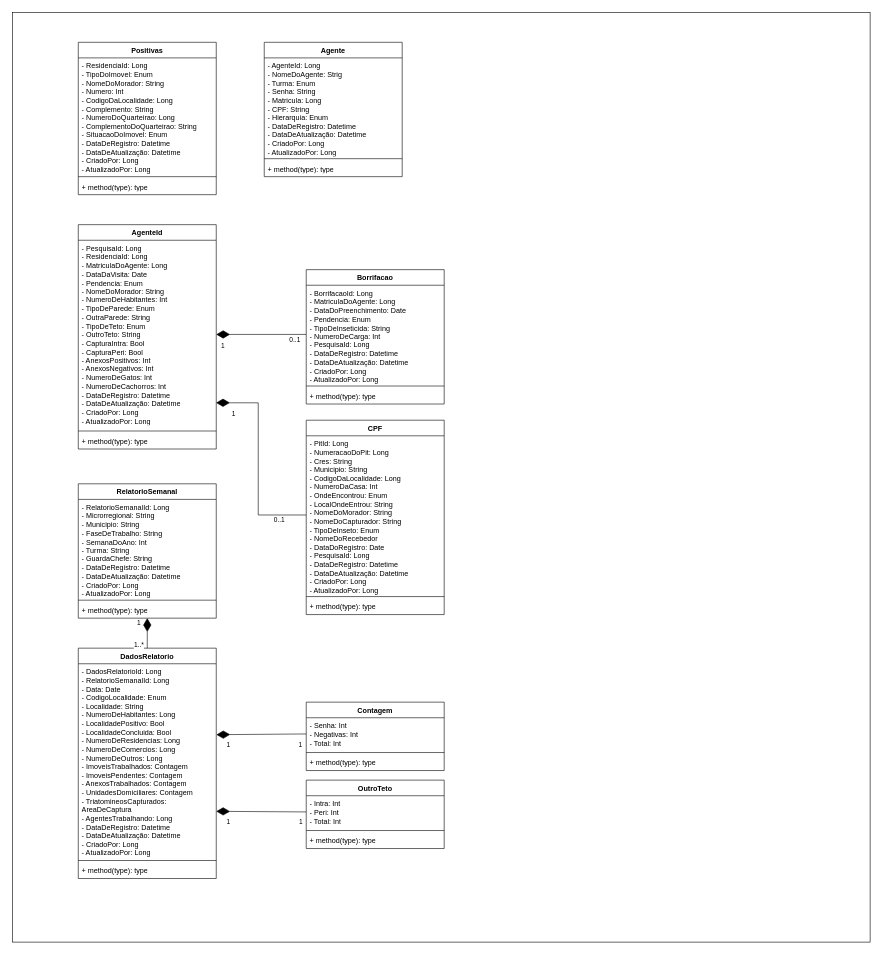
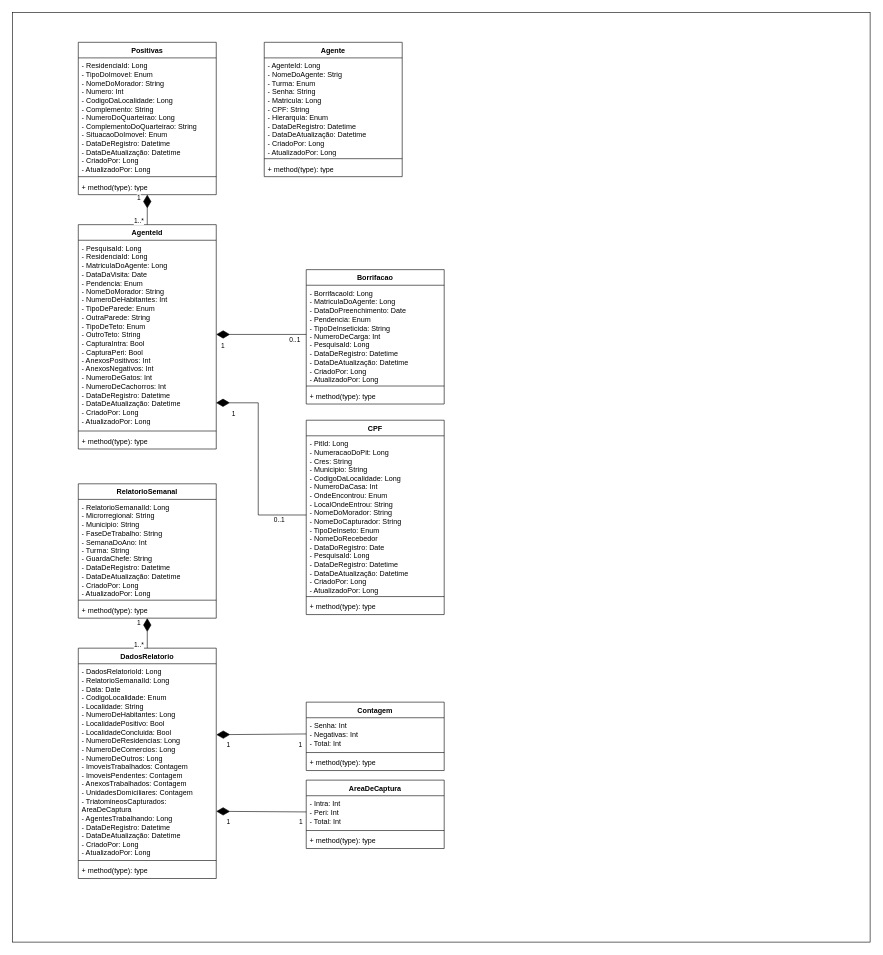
+ <mxCell id="39" value="" style="endArrow=diamondThin;html=1;rounded=0;exitX=0.5;exitY=0;exitDx=0;exitDy=0;endFill=1;endSize=20;" parent="1" source="15" target="3" edge="1"><mxGeometry width="50" height="50" relative="1" as="geometry"><mxPoint x="369" y="350" as="sourcePoint" /><mxPoint x="419" y="300" as="targetPoint" /></mxGeometry></mxCell>
+ <mxCell id="40" value="1" style="edgeLabel;html=1;align=center;verticalAlign=middle;resizable=0;points=[];" parent="39" vertex="1" connectable="0"><mxGeometry x="0.79" y="2" relative="1" as="geometry"><mxPoint x="-13" as="offset" /></mxGeometry></mxCell>
+ <mxCell id="41" value="1..*" style="edgeLabel;html=1;align=center;verticalAlign=middle;resizable=0;points=[];" parent="39" vertex="1" connectable="0"><mxGeometry x="-0.727" y="-1" relative="1" as="geometry"><mxPoint x="-16" as="offset" /></mxGeometry></mxCell>
- <mxCell id="35" value="OutroTeto" style="swimlane;fontStyle=1;align=center;verticalAlign=top;childLayout=stackLayout;horizontal=1;startSize=26;horizontalStack=0;resizeParent=1;resizeParentMax=0;resizeLast=0;collapsible=1;marginBottom=0;whiteSpace=wrap;html=1;" parent="1" vertex="1"><mxGeometry x="510" y="1300" width="230" height="114" as="geometry" /></mxCell>
+ <mxCell id="35" value="AreaDeCaptura" style="swimlane;fontStyle=1;align=center;verticalAlign=top;childLayout=stackLayout;horizontal=1;startSize=26;horizontalStack=0;resizeParent=1;resizeParentMax=0;resizeLast=0;collapsible=1;marginBottom=0;whiteSpace=wrap;html=1;" parent="1" vertex="1"><mxGeometry x="510" y="1300" width="230" height="114" as="geometry" /></mxCell>
